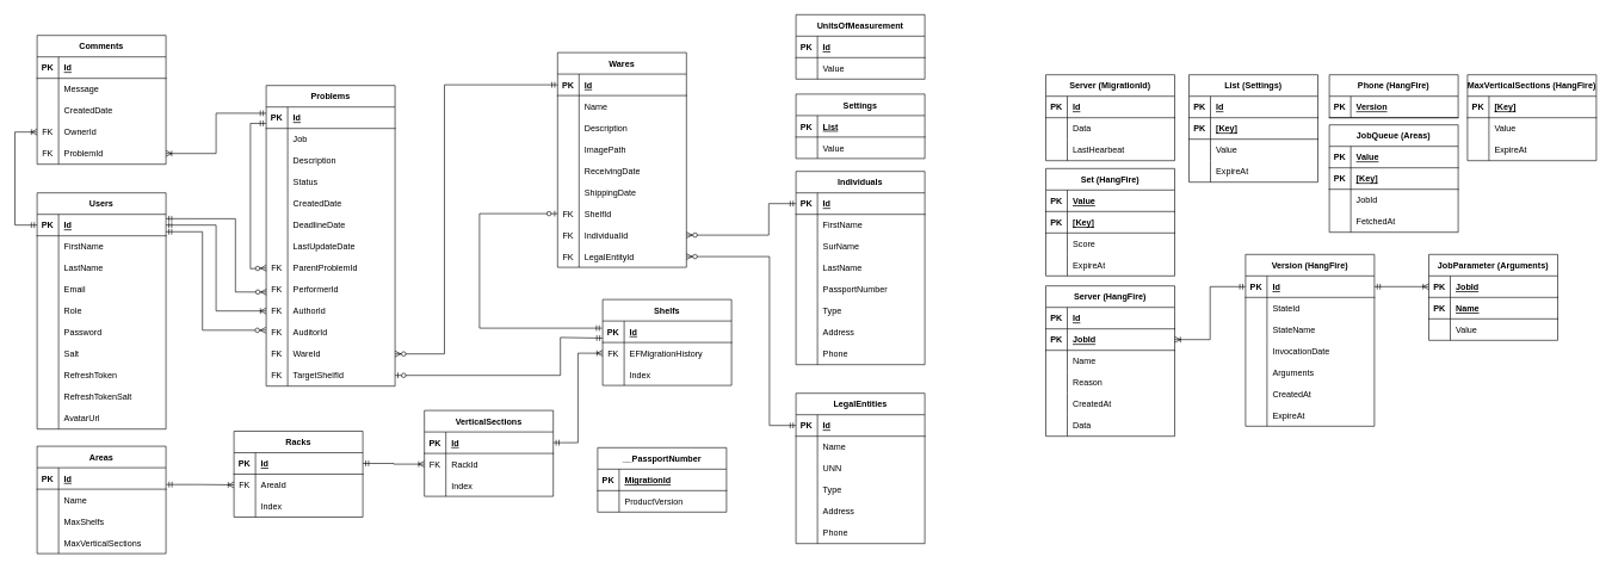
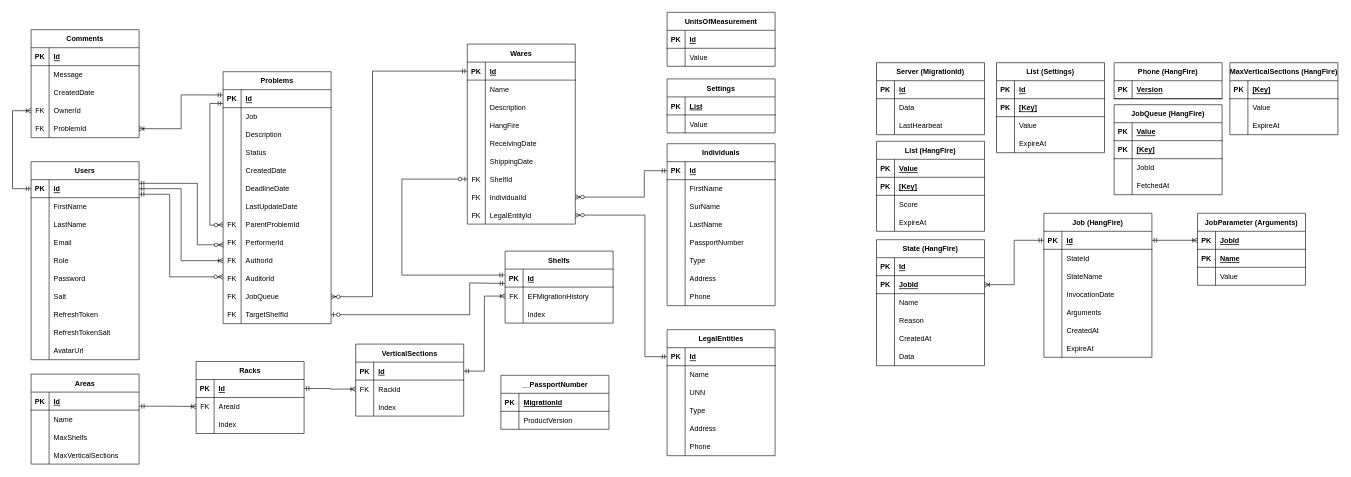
- <mxCell id="267" value="JobQueue (Areas)" style="shape=table;startSize=30;container=1;collapsible=1;childLayout=tableLayout;fixedRows=1;rowLines=0;fontStyle=1;align=center;resizeLast=1;" parent="1" vertex="1"><mxGeometry x="1856" y="174" width="180" height="150" as="geometry" /></mxCell>
+ <mxCell id="267" value="JobQueue (HangFire)" style="shape=table;startSize=30;container=1;collapsible=1;childLayout=tableLayout;fixedRows=1;rowLines=0;fontStyle=1;align=center;resizeLast=1;" parent="1" vertex="1"><mxGeometry x="1856" y="174" width="180" height="150" as="geometry" /></mxCell>
- <mxCell id="98" value="ImagePath" style="shape=partialRectangle;connectable=0;fillColor=none;top=0;left=0;bottom=0;right=0;align=left;spacingLeft=6;overflow=hidden;" parent="96" vertex="1"><mxGeometry x="30" width="150" height="30" as="geometry"><mxRectangle width="150" height="30" as="alternateBounds" /></mxGeometry></mxCell>
+ <mxCell id="98" value="HangFire" style="shape=partialRectangle;connectable=0;fillColor=none;top=0;left=0;bottom=0;right=0;align=left;spacingLeft=6;overflow=hidden;" parent="96" vertex="1"><mxGeometry x="30" width="150" height="30" as="geometry"><mxRectangle width="150" height="30" as="alternateBounds" /></mxGeometry></mxCell>
- <mxCell id="280" value="Set (HangFire)" style="shape=table;startSize=30;container=1;collapsible=1;childLayout=tableLayout;fixedRows=1;rowLines=0;fontStyle=1;align=center;resizeLast=1;" parent="1" vertex="1"><mxGeometry x="1460" y="235" width="180" height="150" as="geometry" /></mxCell>
+ <mxCell id="280" value="List (HangFire)" style="shape=table;startSize=30;container=1;collapsible=1;childLayout=tableLayout;fixedRows=1;rowLines=0;fontStyle=1;align=center;resizeLast=1;" parent="1" vertex="1"><mxGeometry x="1460" y="235" width="180" height="150" as="geometry" /></mxCell>
- <mxCell id="293" value="Version (HangFire)" style="shape=table;startSize=30;container=1;collapsible=1;childLayout=tableLayout;fixedRows=1;rowLines=0;fontStyle=1;align=center;resizeLast=1;" parent="1" vertex="1"><mxGeometry x="1739" y="355" width="180" height="240" as="geometry" /></mxCell>
+ <mxCell id="293" value="Job (HangFire)" style="shape=table;startSize=30;container=1;collapsible=1;childLayout=tableLayout;fixedRows=1;rowLines=0;fontStyle=1;align=center;resizeLast=1;" parent="1" vertex="1"><mxGeometry x="1739" y="355" width="180" height="240" as="geometry" /></mxCell>
- <mxCell id="325" value="Server (HangFire)" style="shape=table;startSize=30;container=1;collapsible=1;childLayout=tableLayout;fixedRows=1;rowLines=0;fontStyle=1;align=center;resizeLast=1;" parent="1" vertex="1"><mxGeometry x="1460" y="399" width="180" height="210" as="geometry" /></mxCell>
+ <mxCell id="325" value="State (HangFire)" style="shape=table;startSize=30;container=1;collapsible=1;childLayout=tableLayout;fixedRows=1;rowLines=0;fontStyle=1;align=center;resizeLast=1;" parent="1" vertex="1"><mxGeometry x="1460" y="399" width="180" height="210" as="geometry" /></mxCell>
- <mxCell id="38" value="WareId" style="shape=partialRectangle;connectable=0;fillColor=none;top=0;left=0;bottom=0;right=0;align=left;spacingLeft=6;overflow=hidden;" parent="36" vertex="1"><mxGeometry x="30" width="150" height="30" as="geometry"><mxRectangle width="150" height="30" as="alternateBounds" /></mxGeometry></mxCell>
+ <mxCell id="38" value="JobQueue" style="shape=partialRectangle;connectable=0;fillColor=none;top=0;left=0;bottom=0;right=0;align=left;spacingLeft=6;overflow=hidden;" parent="36" vertex="1"><mxGeometry x="30" width="150" height="30" as="geometry"><mxRectangle width="150" height="30" as="alternateBounds" /></mxGeometry></mxCell>
